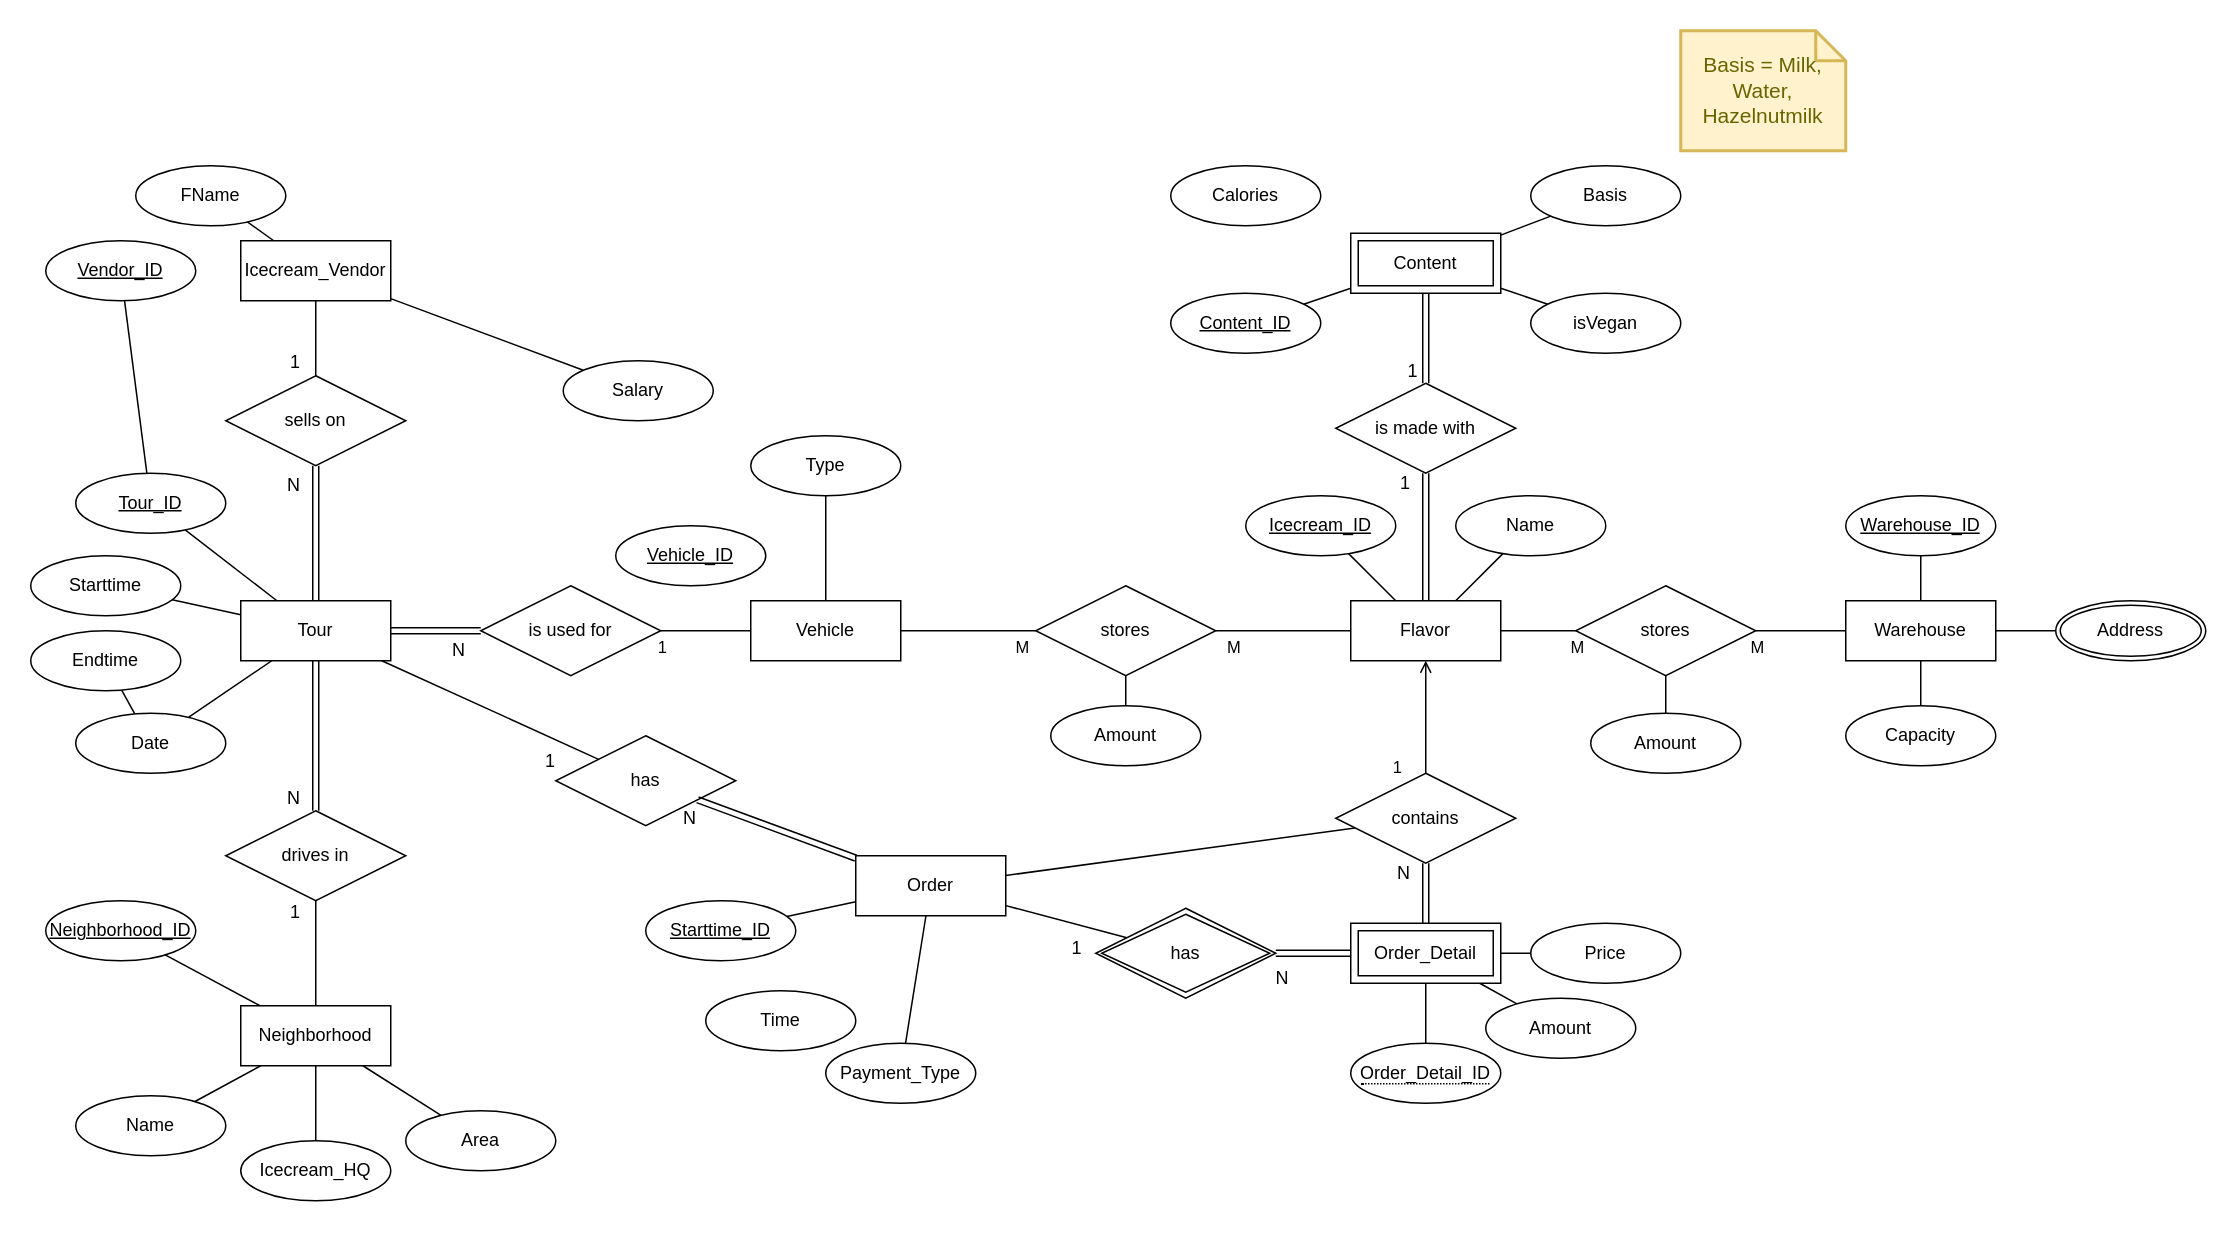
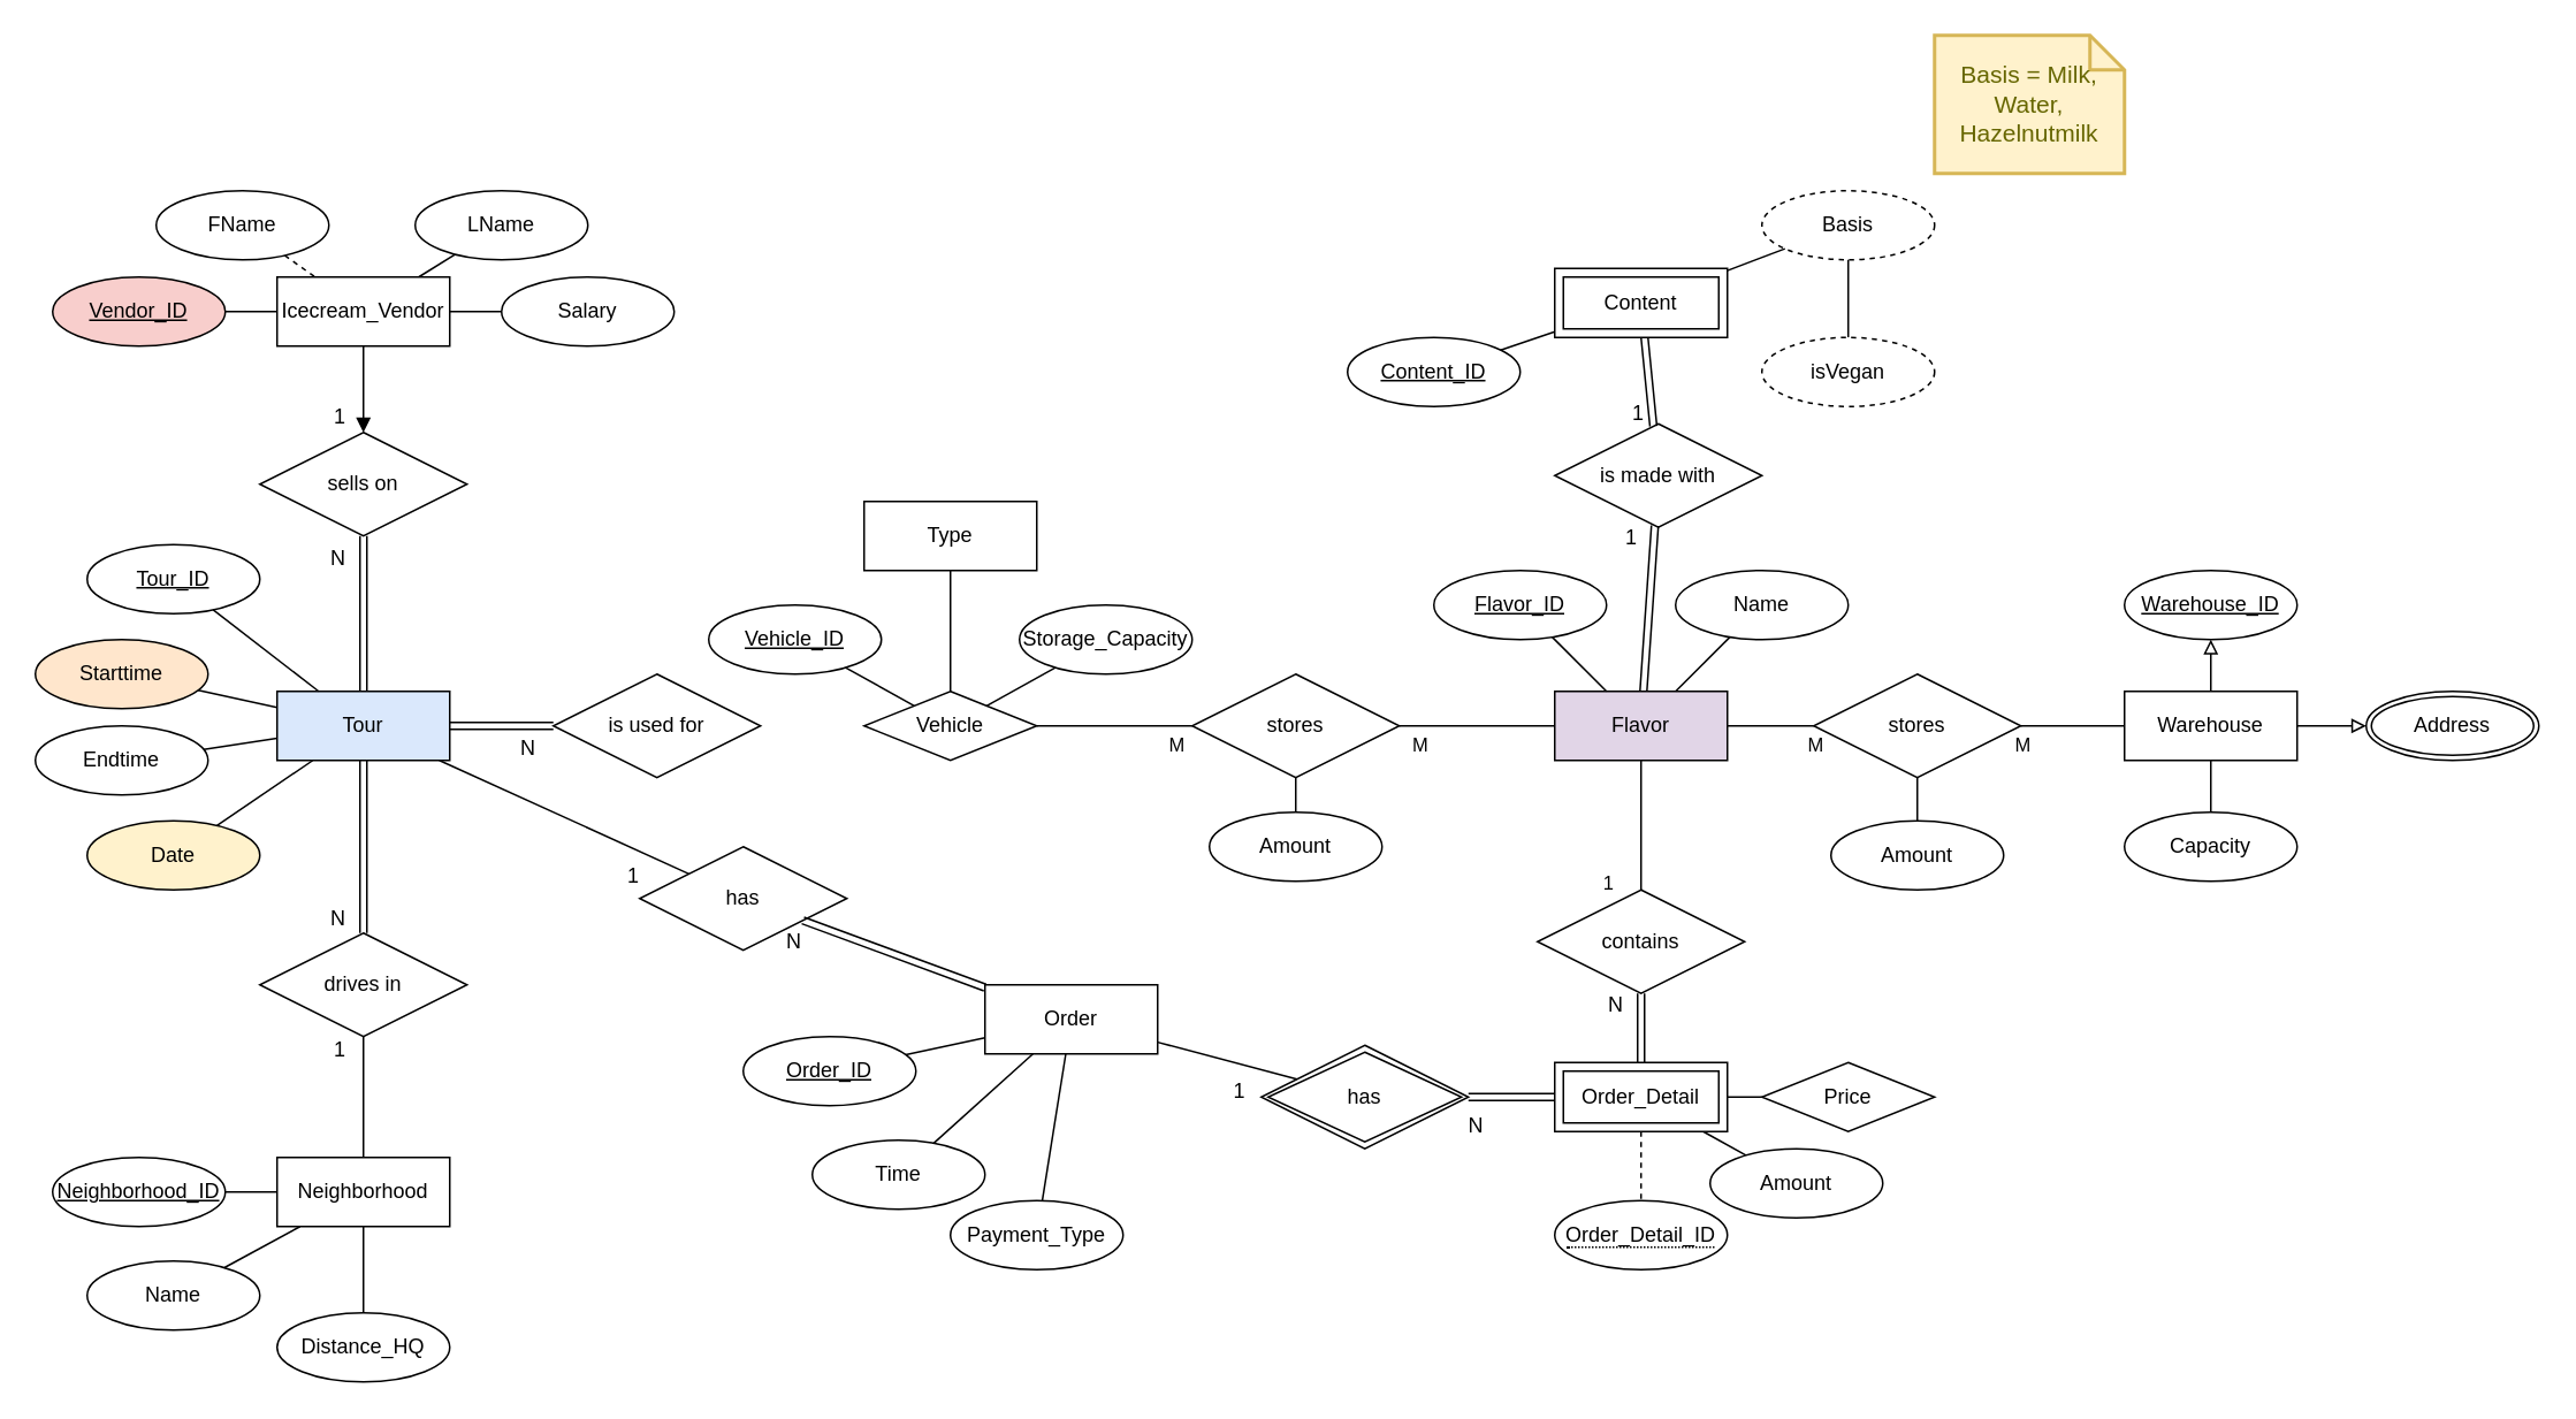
+ <mxCell id="29" value="LName" style="ellipse;whiteSpace=wrap;html=1;align=center;" parent="1" vertex="1"><mxGeometry x="240" y="110" width="100" height="40" as="geometry" /></mxCell>
- <mxCell id="83" value="Calories" style="ellipse;whiteSpace=wrap;html=1;align=center;" parent="1" vertex="1"><mxGeometry x="780" y="110" width="100" height="40" as="geometry" /></mxCell>
- <mxCell id="84" value="Basis" style="ellipse;whiteSpace=wrap;html=1;align=center;" parent="1" vertex="1"><mxGeometry x="1020" y="110" width="100" height="40" as="geometry" /></mxCell>
+ <mxCell id="84" value="Basis" style="ellipse;whiteSpace=wrap;html=1;align=center;dashed=1;" parent="1" vertex="1"><mxGeometry x="1020" y="110" width="100" height="40" as="geometry" /></mxCell>
- <mxCell id="27" style="edgeStyle=none;rounded=0;orthogonalLoop=1;jettySize=auto;html=1;endArrow=none;endFill=0;" parent="1" source="28" target="7" edge="1"><mxGeometry relative="1" as="geometry" /></mxCell>
+ <mxCell id="27" style="edgeStyle=none;rounded=0;orthogonalLoop=1;jettySize=auto;html=1;endArrow=none;endFill=0;dashed=1;" parent="1" source="28" target="7" edge="1"><mxGeometry relative="1" as="geometry" /></mxCell>
+ <mxCell id="6" style="edgeStyle=none;rounded=0;orthogonalLoop=1;jettySize=auto;html=1;endArrow=none;endFill=0;" parent="1" source="7" target="29" edge="1"><mxGeometry relative="1" as="geometry" /></mxCell>
- <mxCell id="47" value="Vendor_ID" style="ellipse;whiteSpace=wrap;html=1;align=center;fontStyle=4" parent="1" vertex="1"><mxGeometry x="30" y="160" width="100" height="40" as="geometry" /></mxCell>
+ <mxCell id="47" value="Vendor_ID" style="ellipse;whiteSpace=wrap;html=1;align=center;fontStyle=4;fillColor=#f8cecc;" parent="1" vertex="1"><mxGeometry x="30" y="160" width="100" height="40" as="geometry" /></mxCell>
- <mxCell id="108" style="edgeStyle=none;rounded=0;orthogonalLoop=1;jettySize=auto;html=1;endArrow=none;endFill=0;" parent="1" source="109" target="63" edge="1"><mxGeometry relative="1" as="geometry"><mxPoint x="1045.649" y="215.467" as="sourcePoint" /><mxPoint x="1010" y="185" as="targetPoint" /></mxGeometry></mxCell>
+ <mxCell id="108" style="edgeStyle=none;rounded=0;orthogonalLoop=1;jettySize=auto;html=1;endArrow=none;endFill=0;" parent="1" source="109" target="84" edge="1"><mxGeometry relative="1" as="geometry"><mxPoint x="1045.649" y="215.467" as="sourcePoint" /><mxPoint x="1010" y="185" as="targetPoint" /></mxGeometry></mxCell>
- <mxCell id="109" value="isVegan" style="ellipse;whiteSpace=wrap;html=1;align=center;dashed=0;" parent="1" vertex="1"><mxGeometry x="1020" y="195" width="100" height="40" as="geometry" /></mxCell>
+ <mxCell id="109" value="isVegan" style="ellipse;whiteSpace=wrap;html=1;align=center;dashed=1;" parent="1" vertex="1"><mxGeometry x="1020" y="195" width="100" height="40" as="geometry" /></mxCell>
- <mxCell id="110" value="" style="endArrow=none;html=1;rounded=0;" parent="1" source="7" target="30" edge="1"><mxGeometry relative="1" as="geometry"><mxPoint x="260" y="630" as="sourcePoint" /><mxPoint x="420" y="630" as="targetPoint" /></mxGeometry></mxCell>
+ <mxCell id="110" value="" style="endArrow=block;html=1;rounded=0;" parent="1" source="7" target="30" edge="1"><mxGeometry relative="1" as="geometry"><mxPoint x="260" y="630" as="sourcePoint" /><mxPoint x="420" y="630" as="targetPoint" /></mxGeometry></mxCell>
- <mxCell id="48" style="edgeStyle=none;rounded=0;orthogonalLoop=1;jettySize=auto;html=1;endArrow=none;endFill=0;" parent="1" source="47" target="53" edge="1"><mxGeometry relative="1" as="geometry"><mxPoint x="49" y="174" as="sourcePoint" /><mxPoint x="170" y="185" as="targetPoint" /></mxGeometry></mxCell>
+ <mxCell id="48" style="edgeStyle=none;rounded=0;orthogonalLoop=1;jettySize=auto;html=1;endArrow=none;endFill=0;" parent="1" source="47" target="7" edge="1"><mxGeometry relative="1" as="geometry"><mxPoint x="49" y="174" as="sourcePoint" /><mxPoint x="170" y="185" as="targetPoint" /></mxGeometry></mxCell>
- <mxCell id="49" value="Salary" style="ellipse;whiteSpace=wrap;html=1;align=center;" parent="1" vertex="1"><mxGeometry x="375" y="240" width="100" height="40" as="geometry" /></mxCell>
+ <mxCell id="49" value="Salary" style="ellipse;whiteSpace=wrap;html=1;align=center;" parent="1" vertex="1"><mxGeometry x="290" y="160" width="100" height="40" as="geometry" /></mxCell>
- <mxCell id="62" value="is made with" style="shape=rhombus;perimeter=rhombusPerimeter;whiteSpace=wrap;html=1;align=center;" parent="1" vertex="1"><mxGeometry x="890" y="255" width="120" height="60" as="geometry" /></mxCell>
+ <mxCell id="62" value="is made with" style="shape=rhombus;perimeter=rhombusPerimeter;whiteSpace=wrap;html=1;align=center;" parent="1" vertex="1"><mxGeometry x="900" y="245" width="120" height="60" as="geometry" /></mxCell>
- <mxCell id="74" value="Type" style="ellipse;whiteSpace=wrap;html=1;align=center;" parent="1" vertex="1"><mxGeometry x="500" y="290" width="100" height="40" as="geometry" /></mxCell>
+ <mxCell id="74" value="Type" style="whiteSpace=wrap;html=1;align=center;rounded=0;" parent="1" vertex="1"><mxGeometry x="500" y="290" width="100" height="40" as="geometry" /></mxCell>
- <mxCell id="79" value="Icecream_ID" style="ellipse;whiteSpace=wrap;html=1;align=center;fontStyle=4" parent="1" vertex="1"><mxGeometry x="830" y="330" width="100" height="40" as="geometry" /></mxCell>
+ <mxCell id="79" value="Flavor_ID" style="ellipse;whiteSpace=wrap;html=1;align=center;fontStyle=4" parent="1" vertex="1"><mxGeometry x="830" y="330" width="100" height="40" as="geometry" /></mxCell>
+ <mxCell id="76" value="Storage_Capacity" style="ellipse;whiteSpace=wrap;html=1;align=center;" parent="1" vertex="1"><mxGeometry x="590" y="350" width="100" height="40" as="geometry" /></mxCell>
- <mxCell id="91" style="edgeStyle=none;rounded=0;orthogonalLoop=1;jettySize=auto;html=1;endArrow=none;endFill=0;" parent="1" source="10" target="90" edge="1"><mxGeometry relative="1" as="geometry"><mxPoint x="1143" y="370" as="targetPoint" /><mxPoint x="1129" y="405" as="sourcePoint" /></mxGeometry></mxCell>
+ <mxCell id="91" style="edgeStyle=none;rounded=0;orthogonalLoop=1;jettySize=auto;html=1;endArrow=block;endFill=0;" parent="1" source="10" target="90" edge="1"><mxGeometry relative="1" as="geometry"><mxPoint x="1143" y="370" as="targetPoint" /><mxPoint x="1129" y="405" as="sourcePoint" /></mxGeometry></mxCell>
- <mxCell id="25" value="Starttime" style="ellipse;whiteSpace=wrap;html=1;align=center;" parent="1" vertex="1"><mxGeometry x="20" y="370" width="100" height="40" as="geometry" /></mxCell>
+ <mxCell id="25" value="Starttime" style="ellipse;whiteSpace=wrap;html=1;align=center;fillColor=#ffe6cc;" parent="1" vertex="1"><mxGeometry x="20" y="370" width="100" height="40" as="geometry" /></mxCell>
+ <mxCell id="73" value="" style="edgeStyle=none;rounded=0;orthogonalLoop=1;jettySize=auto;html=1;endArrow=none;endFill=0;" parent="1" source="4" target="72" edge="1"><mxGeometry relative="1" as="geometry"><mxPoint x="534" y="621" as="targetPoint" /><mxPoint x="580" y="611" as="sourcePoint" /></mxGeometry></mxCell>
+ <mxCell id="77" value="" style="edgeStyle=none;rounded=0;orthogonalLoop=1;jettySize=auto;html=1;endArrow=none;endFill=0;" parent="1" source="4" target="76" edge="1"><mxGeometry relative="1" as="geometry"><mxPoint x="532" y="319" as="targetPoint" /><mxPoint x="588" y="410" as="sourcePoint" /></mxGeometry></mxCell>
- <mxCell id="26" value="Tour" style="whiteSpace=wrap;html=1;align=center;" parent="1" vertex="1"><mxGeometry x="160" y="400" width="100" height="40" as="geometry" /></mxCell>
+ <mxCell id="26" value="Tour" style="whiteSpace=wrap;html=1;align=center;fillColor=#dae8fc;" parent="1" vertex="1"><mxGeometry x="160" y="400" width="100" height="40" as="geometry" /></mxCell>
- <mxCell id="2" style="edgeStyle=none;rounded=0;orthogonalLoop=1;jettySize=auto;html=1;endArrow=none;endFill=0;" parent="1" source="4" target="32" edge="1"><mxGeometry relative="1" as="geometry"><mxPoint x="590" y="410" as="targetPoint" /></mxGeometry></mxCell>
- <mxCell id="3" value="1" style="edgeLabel;html=1;align=center;verticalAlign=middle;resizable=0;points=[];" parent="2" vertex="1" connectable="0"><mxGeometry x="-0.732" y="2" relative="1" as="geometry"><mxPoint x="-52" y="8" as="offset" /></mxGeometry></mxCell>
- <mxCell id="4" value="Vehicle" style="whiteSpace=wrap;html=1;align=center;" parent="1" vertex="1"><mxGeometry x="500" y="400" width="100" height="40" as="geometry" /></mxCell>
+ <mxCell id="4" value="Vehicle" style="rhombus;whiteSpace=wrap;html=1;align=center;" parent="1" vertex="1"><mxGeometry x="500" y="400" width="100" height="40" as="geometry" /></mxCell>
- <mxCell id="5" value="Flavor" style="whiteSpace=wrap;html=1;align=center;" parent="1" vertex="1"><mxGeometry x="900" y="400" width="100" height="40" as="geometry" /></mxCell>
+ <mxCell id="5" value="Flavor" style="whiteSpace=wrap;html=1;align=center;fillColor=#e1d5e7;" parent="1" vertex="1"><mxGeometry x="900" y="400" width="100" height="40" as="geometry" /></mxCell>
- <mxCell id="92" style="edgeStyle=none;rounded=0;orthogonalLoop=1;jettySize=auto;html=1;endArrow=none;endFill=0;" parent="1" source="10" target="93" edge="1"><mxGeometry relative="1" as="geometry"><mxPoint x="1370" y="420" as="targetPoint" /><mxPoint x="1295" y="410" as="sourcePoint" /></mxGeometry></mxCell>
+ <mxCell id="92" style="edgeStyle=none;rounded=0;orthogonalLoop=1;jettySize=auto;html=1;endArrow=block;endFill=0;" parent="1" source="10" target="93" edge="1"><mxGeometry relative="1" as="geometry"><mxPoint x="1370" y="420" as="targetPoint" /><mxPoint x="1295" y="410" as="sourcePoint" /></mxGeometry></mxCell>
- <mxCell id="38" style="edgeStyle=none;rounded=0;orthogonalLoop=1;jettySize=auto;html=1;endArrow=open;endFill=0;" parent="1" source="41" target="5" edge="1"><mxGeometry relative="1" as="geometry" /></mxCell>
+ <mxCell id="38" style="edgeStyle=none;rounded=0;orthogonalLoop=1;jettySize=auto;html=1;endArrow=none;endFill=0;" parent="1" source="41" target="5" edge="1"><mxGeometry relative="1" as="geometry" /></mxCell>
- <mxCell id="22" style="edgeStyle=none;rounded=0;orthogonalLoop=1;jettySize=auto;html=1;endArrow=none;endFill=0;" parent="1" source="23" target="51" edge="1"><mxGeometry relative="1" as="geometry"><mxPoint x="231.993" y="439.004" as="targetPoint" /></mxGeometry></mxCell>
+ <mxCell id="22" style="edgeStyle=none;rounded=0;orthogonalLoop=1;jettySize=auto;html=1;endArrow=none;endFill=0;" parent="1" source="23" target="26" edge="1"><mxGeometry relative="1" as="geometry"><mxPoint x="231.993" y="439.004" as="targetPoint" /></mxGeometry></mxCell>
- <mxCell id="51" value="Date" style="ellipse;whiteSpace=wrap;html=1;align=center;" parent="1" vertex="1"><mxGeometry x="50" y="475" width="100" height="40" as="geometry" /></mxCell>
+ <mxCell id="51" value="Date" style="ellipse;whiteSpace=wrap;html=1;align=center;fillColor=#fff2cc;" parent="1" vertex="1"><mxGeometry x="50" y="475" width="100" height="40" as="geometry" /></mxCell>
- <mxCell id="46" value="" style="edgeStyle=none;rounded=0;orthogonalLoop=1;jettySize=auto;html=1;endArrow=none;endFill=0;" parent="1" source="37" target="41" edge="1"><mxGeometry relative="1" as="geometry"><mxPoint x="542" y="672" as="targetPoint" /><mxPoint x="606" y="620" as="sourcePoint" /></mxGeometry></mxCell>
+ <mxCell id="46" value="" style="edgeStyle=none;rounded=0;orthogonalLoop=1;jettySize=auto;html=1;endArrow=none;endFill=0;" parent="1" source="37" target="45" edge="1"><mxGeometry relative="1" as="geometry"><mxPoint x="542" y="672" as="targetPoint" /><mxPoint x="606" y="620" as="sourcePoint" /></mxGeometry></mxCell>
- <mxCell id="9" value="&lt;u&gt;Neighborhood_ID&lt;/u&gt;" style="ellipse;whiteSpace=wrap;html=1;align=center;" parent="1" vertex="1"><mxGeometry x="30" y="600" width="100" height="40" as="geometry" /></mxCell>
+ <mxCell id="9" value="&lt;u&gt;Neighborhood_ID&lt;/u&gt;" style="ellipse;whiteSpace=wrap;html=1;align=center;" parent="1" vertex="1"><mxGeometry x="30" y="670" width="100" height="40" as="geometry" /></mxCell>
- <mxCell id="68" value="Starttime_ID" style="ellipse;whiteSpace=wrap;html=1;align=center;fontStyle=4" parent="1" vertex="1"><mxGeometry x="430" y="600" width="100" height="40" as="geometry" /></mxCell>
+ <mxCell id="68" value="Order_ID" style="ellipse;whiteSpace=wrap;html=1;align=center;fontStyle=4" parent="1" vertex="1"><mxGeometry x="430" y="600" width="100" height="40" as="geometry" /></mxCell>
- <mxCell id="44" value="Price" style="ellipse;whiteSpace=wrap;html=1;align=center;" parent="1" vertex="1"><mxGeometry x="1020" y="615" width="100" height="40" as="geometry" /></mxCell>
+ <mxCell id="44" value="Price" style="rhombus;whiteSpace=wrap;html=1;align=center;" parent="1" vertex="1"><mxGeometry x="1020" y="615" width="100" height="40" as="geometry" /></mxCell>
- <mxCell id="96" value="" style="edgeStyle=none;rounded=0;orthogonalLoop=1;jettySize=auto;html=1;endArrow=none;endFill=0;" parent="1" source="64" target="105" edge="1"><mxGeometry relative="1" as="geometry"><mxPoint x="950" y="700" as="targetPoint" /><mxPoint x="627" y="620" as="sourcePoint" /></mxGeometry></mxCell>
+ <mxCell id="96" value="" style="edgeStyle=none;rounded=0;orthogonalLoop=1;jettySize=auto;html=1;endArrow=none;endFill=0;dashed=1;" parent="1" source="64" target="105" edge="1"><mxGeometry relative="1" as="geometry"><mxPoint x="950" y="700" as="targetPoint" /><mxPoint x="627" y="620" as="sourcePoint" /></mxGeometry></mxCell>
- <mxCell id="61" style="edgeStyle=none;rounded=0;orthogonalLoop=1;jettySize=auto;html=1;endArrow=none;endFill=0;" parent="1" source="60" target="8" edge="1"><mxGeometry relative="1" as="geometry"><mxPoint x="183" y="720" as="targetPoint" /><mxPoint x="139" y="744" as="sourcePoint" /></mxGeometry></mxCell>
- <mxCell id="60" value="Area" style="ellipse;whiteSpace=wrap;html=1;align=center;" parent="1" vertex="1"><mxGeometry x="270" y="740" width="100" height="40" as="geometry" /></mxCell>
- <mxCell id="56" value="Icecream_HQ" style="ellipse;whiteSpace=wrap;html=1;align=center;" parent="1" vertex="1"><mxGeometry x="160" y="760" width="100" height="40" as="geometry" /></mxCell>
+ <mxCell id="56" value="Distance_HQ" style="ellipse;whiteSpace=wrap;html=1;align=center;" parent="1" vertex="1"><mxGeometry x="160" y="760" width="100" height="40" as="geometry" /></mxCell>
